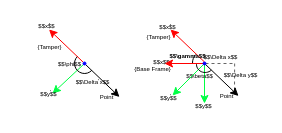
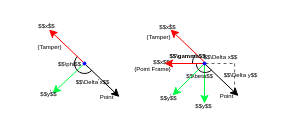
- <mxCell id="17" value="{Base Frame}" style="text;html=1;strokeColor=none;fillColor=none;align=center;verticalAlign=middle;whiteSpace=wrap;rounded=0;fontSize=6;" parent="1" vertex="1"><mxGeometry x="124" y="64" width="57" height="10" as="geometry" /></mxCell>
+ <mxCell id="17" value="{Point Frame}" style="text;html=1;strokeColor=none;fillColor=none;align=center;verticalAlign=middle;whiteSpace=wrap;rounded=0;fontSize=6;" parent="1" vertex="1"><mxGeometry x="124" y="64" width="57" height="10" as="geometry" /></mxCell>
